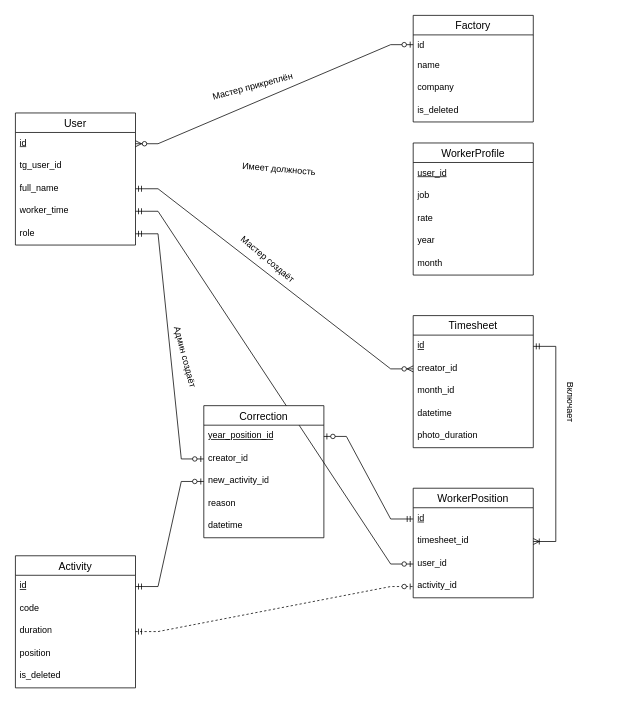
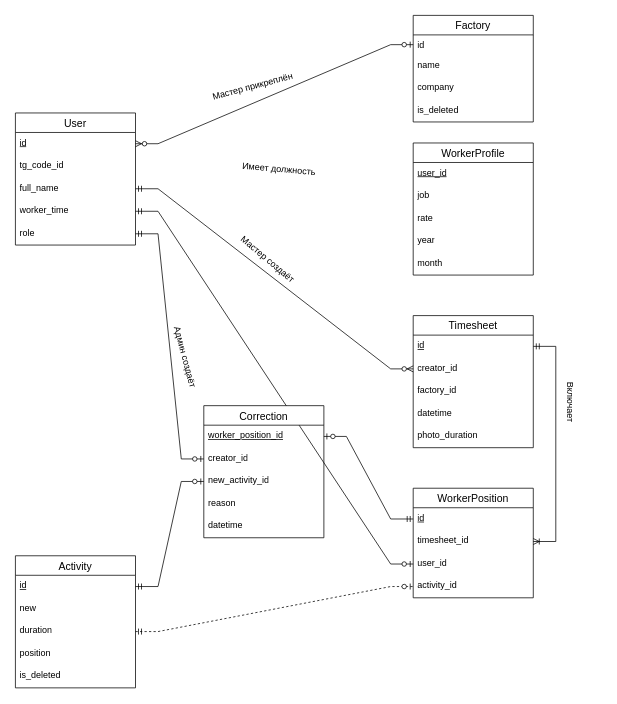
- <mxCell id="10" value="tg_user_id" style="text;strokeColor=none;fillColor=none;spacingLeft=4;spacingRight=4;overflow=hidden;rotatable=0;points=[[0,0.5],[1,0.5]];portConstraint=eastwest;fontSize=12;whiteSpace=wrap;html=1;" parent="8" vertex="1"><mxGeometry y="56" width="160" height="30" as="geometry" /></mxCell>
+ <mxCell id="10" value="tg_code_id" style="text;strokeColor=none;fillColor=none;spacingLeft=4;spacingRight=4;overflow=hidden;rotatable=0;points=[[0,0.5],[1,0.5]];portConstraint=eastwest;fontSize=12;whiteSpace=wrap;html=1;" parent="8" vertex="1"><mxGeometry y="56" width="160" height="30" as="geometry" /></mxCell>
- <mxCell id="31" value="month_id" style="text;strokeColor=none;fillColor=none;spacingLeft=4;spacingRight=4;overflow=hidden;rotatable=0;points=[[0,0.5],[1,0.5]];portConstraint=eastwest;fontSize=12;whiteSpace=wrap;html=1;" parent="28" vertex="1"><mxGeometry y="86" width="160" height="30" as="geometry" /></mxCell>
+ <mxCell id="31" value="factory_id" style="text;strokeColor=none;fillColor=none;spacingLeft=4;spacingRight=4;overflow=hidden;rotatable=0;points=[[0,0.5],[1,0.5]];portConstraint=eastwest;fontSize=12;whiteSpace=wrap;html=1;" parent="28" vertex="1"><mxGeometry y="86" width="160" height="30" as="geometry" /></mxCell>
- <mxCell id="46" value="&lt;u&gt;year_position_id&lt;/u&gt;" style="text;strokeColor=none;fillColor=none;spacingLeft=4;spacingRight=4;overflow=hidden;rotatable=0;points=[[0,0.5],[1,0.5]];portConstraint=eastwest;fontSize=12;whiteSpace=wrap;html=1;" parent="45" vertex="1"><mxGeometry y="26" width="160" height="30" as="geometry" /></mxCell>
+ <mxCell id="46" value="&lt;u&gt;worker_position_id&lt;/u&gt;" style="text;strokeColor=none;fillColor=none;spacingLeft=4;spacingRight=4;overflow=hidden;rotatable=0;points=[[0,0.5],[1,0.5]];portConstraint=eastwest;fontSize=12;whiteSpace=wrap;html=1;" parent="45" vertex="1"><mxGeometry y="26" width="160" height="30" as="geometry" /></mxCell>
- <mxCell id="4" value="code" style="text;strokeColor=none;fillColor=none;spacingLeft=4;spacingRight=4;overflow=hidden;rotatable=0;points=[[0,0.5],[1,0.5]];portConstraint=eastwest;fontSize=12;whiteSpace=wrap;html=1;" parent="2" vertex="1"><mxGeometry y="56" width="160" height="30" as="geometry" /></mxCell>
+ <mxCell id="4" value="new" style="text;strokeColor=none;fillColor=none;spacingLeft=4;spacingRight=4;overflow=hidden;rotatable=0;points=[[0,0.5],[1,0.5]];portConstraint=eastwest;fontSize=12;whiteSpace=wrap;html=1;" parent="2" vertex="1"><mxGeometry y="56" width="160" height="30" as="geometry" /></mxCell>
